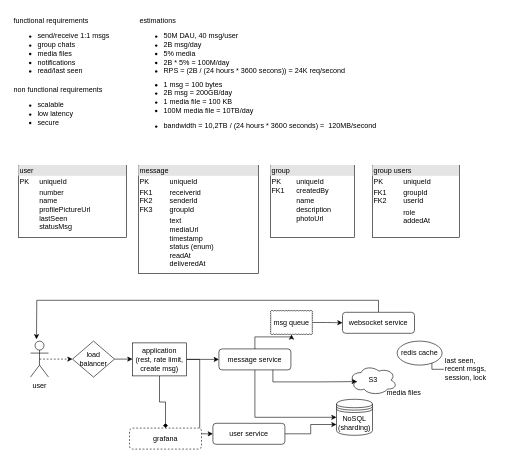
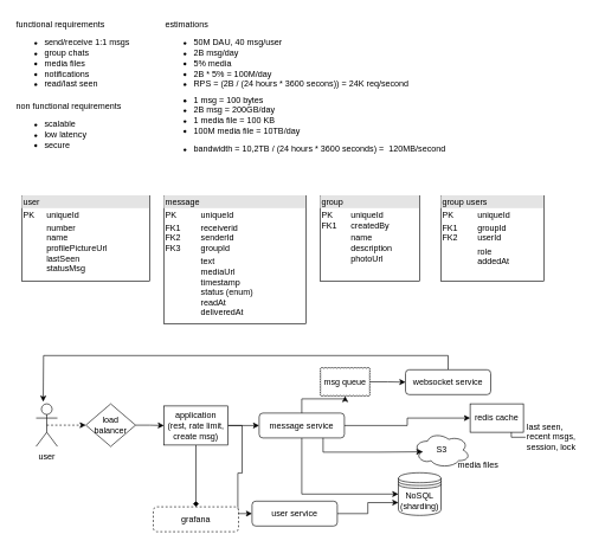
- <mxCell id="33" value="redis cache" style="ellipse;whiteSpace=wrap;html=1;" vertex="1" parent="1"><mxGeometry x="661" y="568" width="75" height="40" as="geometry" /></mxCell>
+ <mxCell id="33" value="redis cache" style="whiteSpace=wrap;html=1;rounded=0;" vertex="1" parent="1"><mxGeometry x="661" y="568" width="75" height="40" as="geometry" /></mxCell>
- <mxCell id="13" value="application (rest, rate limit, create msg)" style="rounded=0;whiteSpace=wrap;html=1;" parent="1" vertex="1"><mxGeometry x="220" y="571" width="90" height="55" as="geometry" /></mxCell>
+ <mxCell id="13" value="application (rest, rate limit, create msg)" style="rounded=0;whiteSpace=wrap;html=1;" parent="1" vertex="1"><mxGeometry x="230" y="571" width="90" height="55" as="geometry" /></mxCell>
+ <mxCell id="17" style="edgeStyle=orthogonalEdgeStyle;rounded=0;orthogonalLoop=1;jettySize=auto;html=1;exitX=1;exitY=0.5;exitDx=0;exitDy=0;entryX=0;entryY=0.5;entryDx=0;entryDy=0;" edge="1" parent="1" source="19" target="33"><mxGeometry relative="1" as="geometry" /></mxCell>
